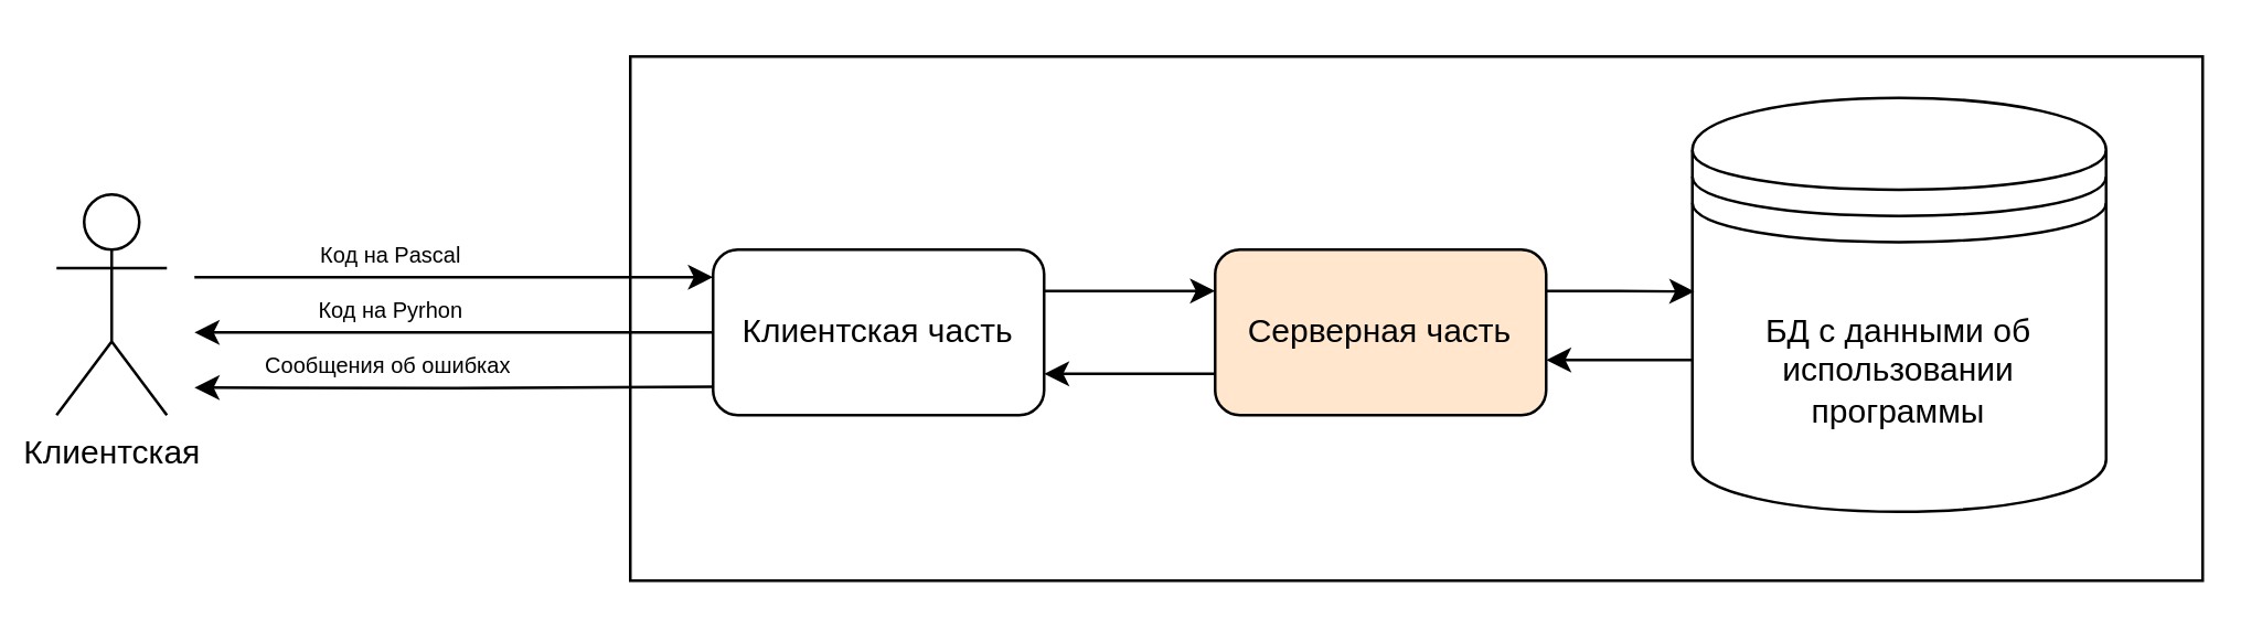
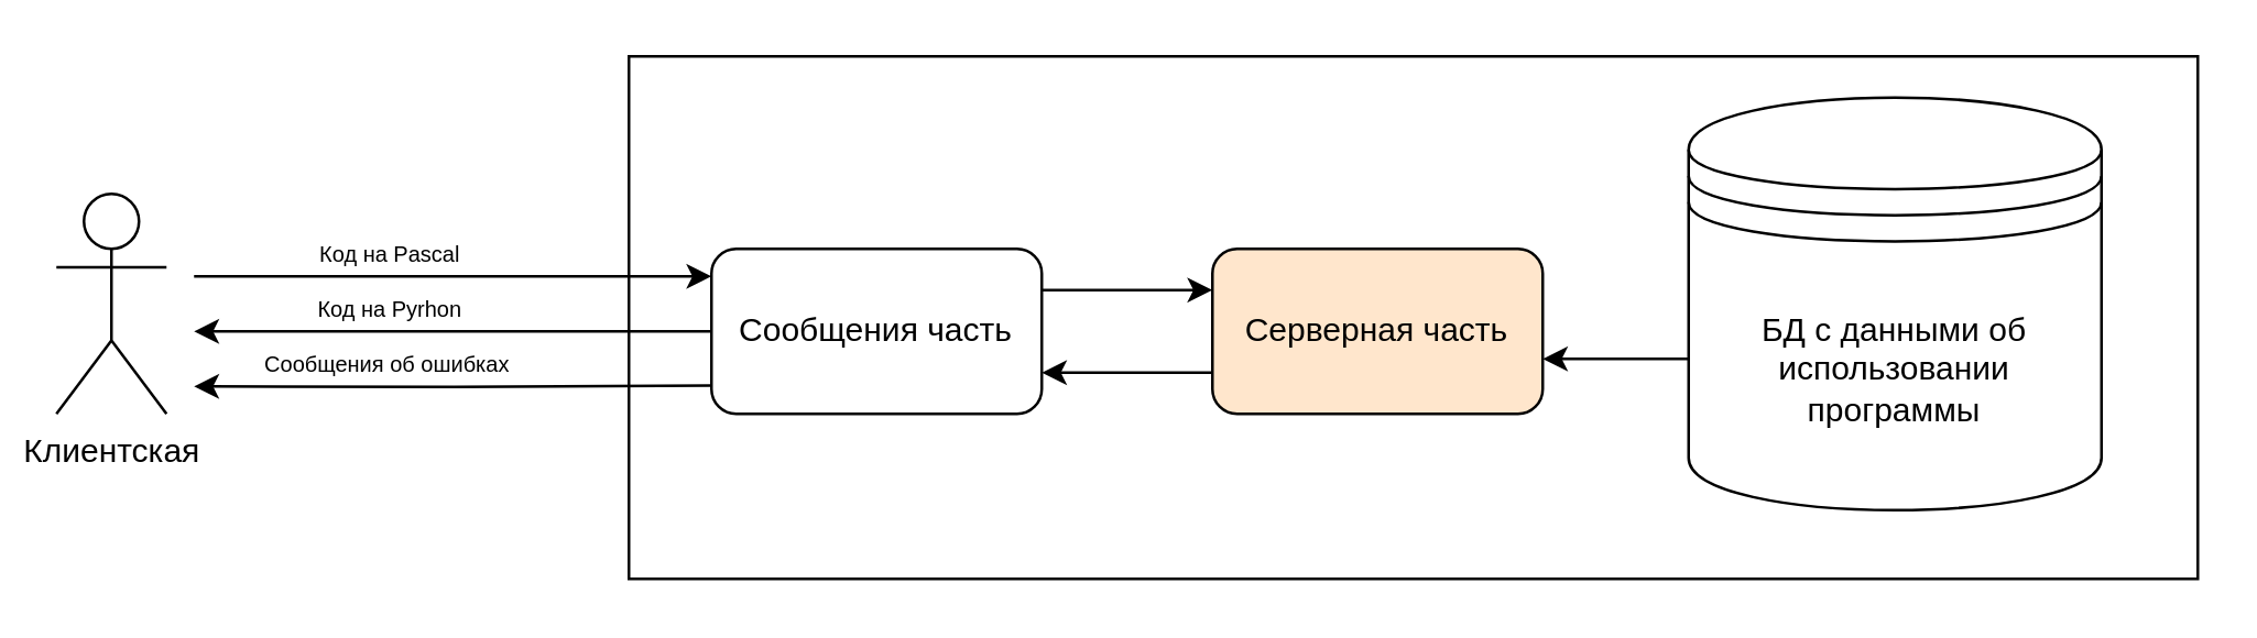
- <mxCell id="16" style="edgeStyle=orthogonalEdgeStyle;rounded=0;orthogonalLoop=1;jettySize=auto;html=1;exitX=1;exitY=0.25;exitDx=0;exitDy=0;entryX=0.005;entryY=0.468;entryDx=0;entryDy=0;entryPerimeter=0;" edge="1" parent="1" source="11" target="13"><mxGeometry relative="1" as="geometry" /></mxCell>
- <mxCell id="9" value="Клиентская часть" style="rounded=1;whiteSpace=wrap;html=1;" vertex="1" parent="1"><mxGeometry x="258" y="90" width="120" height="60" as="geometry" /></mxCell>
+ <mxCell id="9" value="Сообщения часть" style="rounded=1;whiteSpace=wrap;html=1;" vertex="1" parent="1"><mxGeometry x="258" y="90" width="120" height="60" as="geometry" /></mxCell>
